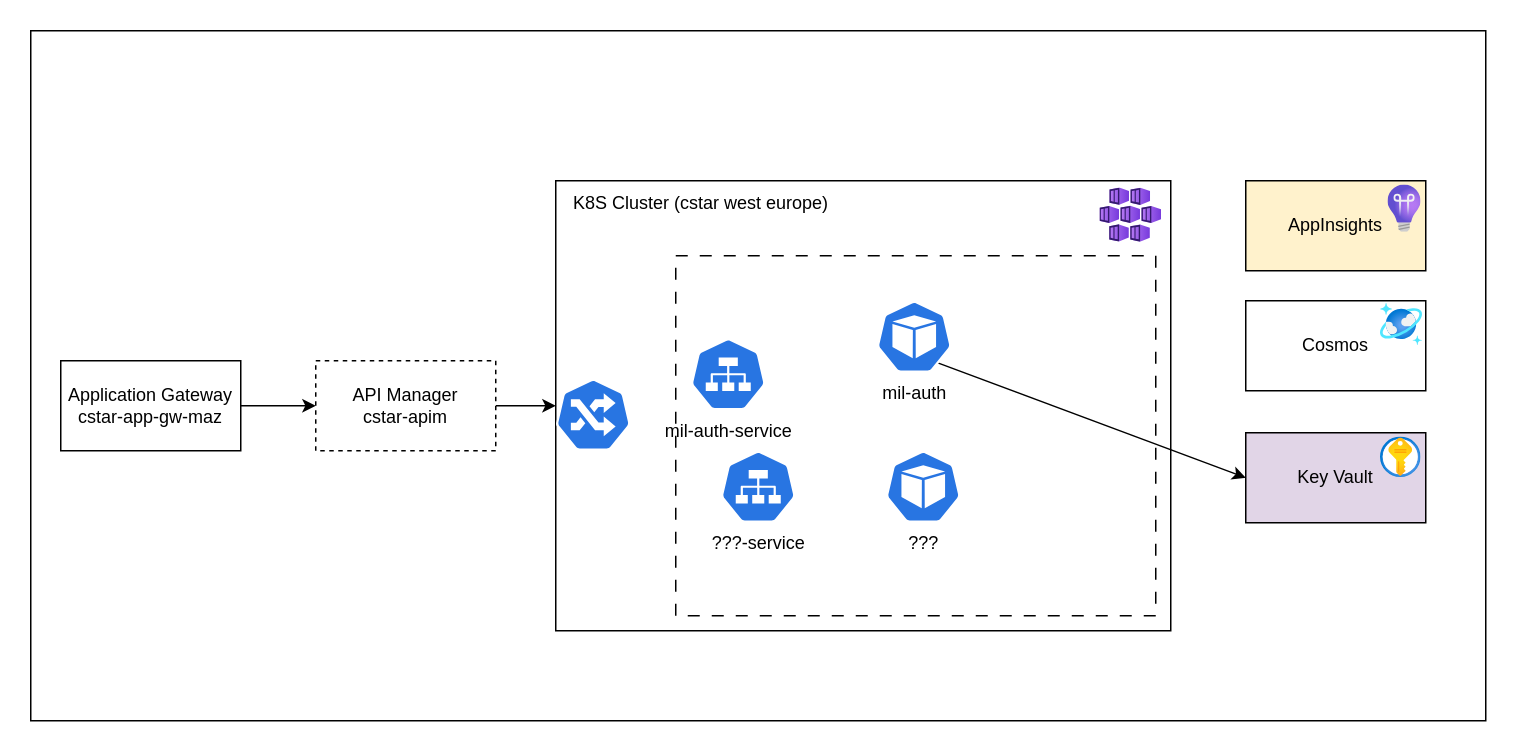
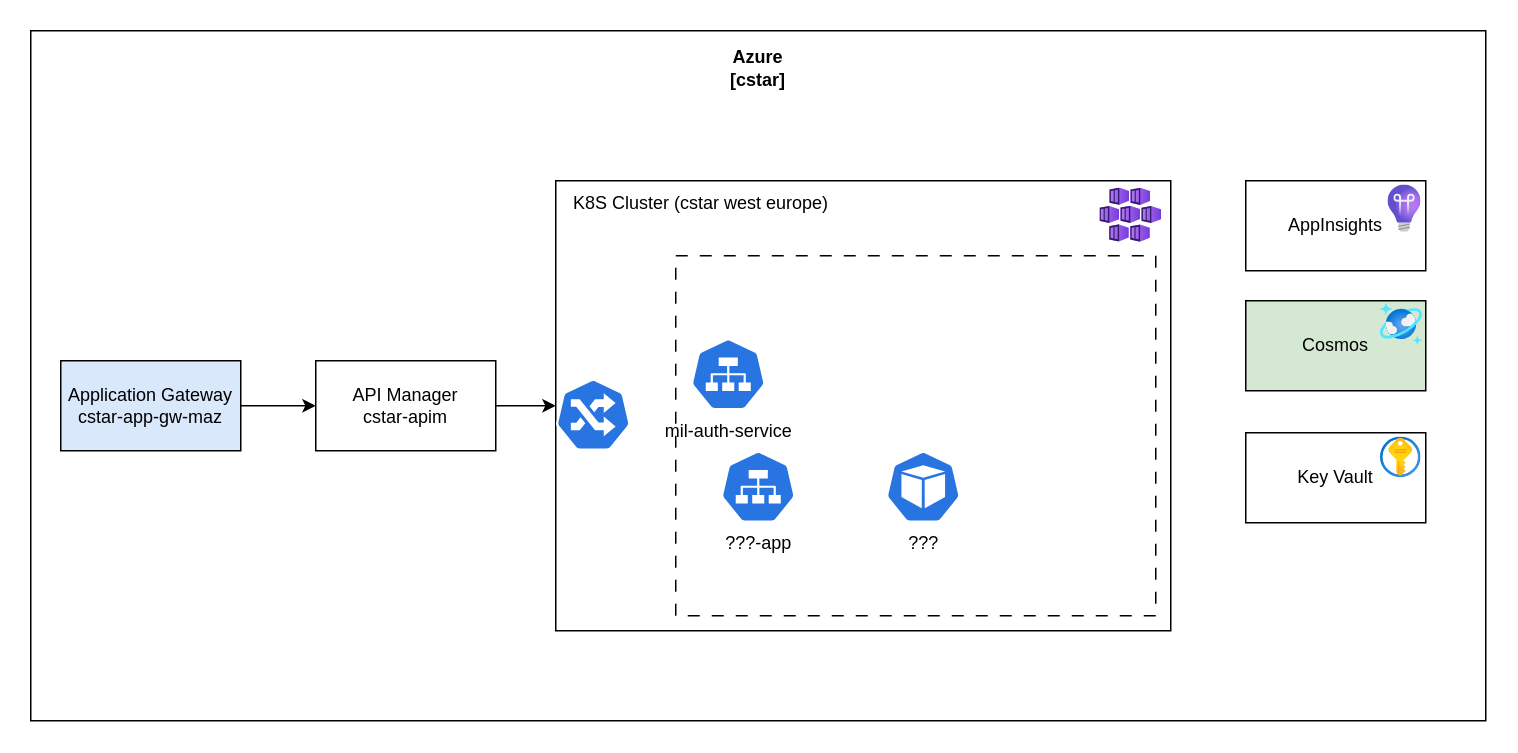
+ <mxCell id="14" value="&lt;b&gt;Azure&lt;br&gt;[cstar]&lt;/b&gt;" style="text;html=1;align=center;verticalAlign=middle;whiteSpace=wrap;rounded=0;" parent="1" vertex="1"><mxGeometry x="20" y="30" width="970" height="30" as="geometry" /></mxCell>
- <mxCell id="6" value="AppInsights" style="rounded=0;whiteSpace=wrap;html=1;fillColor=#fff2cc;" parent="1" vertex="1"><mxGeometry x="830" y="120" width="120" height="60" as="geometry" /></mxCell>
+ <mxCell id="6" value="AppInsights" style="rounded=0;whiteSpace=wrap;html=1;" parent="1" vertex="1"><mxGeometry x="830" y="120" width="120" height="60" as="geometry" /></mxCell>
- <mxCell id="23" value="mil-auth" style="sketch=0;html=1;dashed=0;whitespace=wrap;fillColor=#2875E2;strokeColor=#ffffff;points=[[0.005,0.63,0],[0.1,0.2,0],[0.9,0.2,0],[0.5,0,0],[0.995,0.63,0],[0.72,0.99,0],[0.5,1,0],[0.28,0.99,0]];verticalLabelPosition=bottom;align=center;verticalAlign=top;shape=mxgraph.kubernetes.icon;prIcon=pod" vertex="1" parent="1"><mxGeometry x="584" y="200" width="50" height="48" as="geometry" /></mxCell>
- <mxCell id="7" value="Cosmos" style="rounded=0;whiteSpace=wrap;html=1;" parent="1" vertex="1"><mxGeometry x="830" y="200" width="120" height="60" as="geometry" /></mxCell>
+ <mxCell id="7" value="Cosmos" style="rounded=0;whiteSpace=wrap;html=1;fillColor=#d5e8d4;" parent="1" vertex="1"><mxGeometry x="830" y="200" width="120" height="60" as="geometry" /></mxCell>
- <mxCell id="13" value="Application Gateway&lt;br&gt;cstar-app-gw-maz" style="rounded=0;whiteSpace=wrap;html=1;" parent="1" vertex="1"><mxGeometry x="40" y="240" width="120" height="60" as="geometry" /></mxCell>
+ <mxCell id="13" value="Application Gateway&lt;br&gt;cstar-app-gw-maz" style="rounded=0;whiteSpace=wrap;html=1;fillColor=#dae8fc;" parent="1" vertex="1"><mxGeometry x="40" y="240" width="120" height="60" as="geometry" /></mxCell>
- <mxCell id="11" value="API Manager&lt;br&gt;cstar-apim" style="rounded=0;whiteSpace=wrap;html=1;dashed=1;" parent="1" vertex="1"><mxGeometry x="210" y="240" width="120" height="60" as="geometry" /></mxCell>
+ <mxCell id="11" value="API Manager&lt;br&gt;cstar-apim" style="rounded=0;whiteSpace=wrap;html=1;" parent="1" vertex="1"><mxGeometry x="210" y="240" width="120" height="60" as="geometry" /></mxCell>
- <mxCell id="5" style="rounded=0;orthogonalLoop=1;jettySize=auto;html=1;exitX=0.787;exitY=0.852;exitDx=0;exitDy=0;exitPerimeter=0;entryX=0;entryY=0.5;entryDx=0;entryDy=0;" parent="1" source="23" target="8" edge="1"><mxGeometry relative="1" as="geometry"><mxPoint x="636" y="247.52" as="sourcePoint" /></mxGeometry></mxCell>
- <mxCell id="8" value="Key Vault" style="rounded=0;whiteSpace=wrap;html=1;fillColor=#e1d5e7;" parent="1" vertex="1"><mxGeometry x="830" y="288" width="120" height="60" as="geometry" /></mxCell>
+ <mxCell id="8" value="Key Vault" style="rounded=0;whiteSpace=wrap;html=1;" parent="1" vertex="1"><mxGeometry x="830" y="288" width="120" height="60" as="geometry" /></mxCell>
- <mxCell id="21" value="???-service" style="sketch=0;html=1;dashed=0;whitespace=wrap;fillColor=#2875E2;strokeColor=#ffffff;points=[[0.005,0.63,0],[0.1,0.2,0],[0.9,0.2,0],[0.5,0,0],[0.995,0.63,0],[0.72,0.99,0],[0.5,1,0],[0.28,0.99,0]];verticalLabelPosition=bottom;align=center;verticalAlign=top;shape=mxgraph.kubernetes.icon;prIcon=svc" vertex="1" parent="1"><mxGeometry x="480" y="300" width="50" height="48" as="geometry" /></mxCell>
+ <mxCell id="21" value="???-app" style="sketch=0;html=1;dashed=0;whitespace=wrap;fillColor=#2875E2;strokeColor=#ffffff;points=[[0.005,0.63,0],[0.1,0.2,0],[0.9,0.2,0],[0.5,0,0],[0.995,0.63,0],[0.72,0.99,0],[0.5,1,0],[0.28,0.99,0]];verticalLabelPosition=bottom;align=center;verticalAlign=top;shape=mxgraph.kubernetes.icon;prIcon=svc" vertex="1" parent="1"><mxGeometry x="480" y="300" width="50" height="48" as="geometry" /></mxCell>
